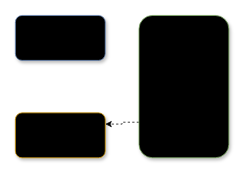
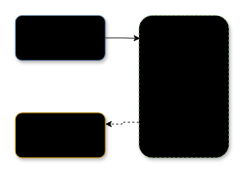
+ <mxCell id="6" style="edgeStyle=orthogonalEdgeStyle;rounded=0;orthogonalLoop=1;jettySize=auto;html=1;exitX=1;exitY=0.5;exitDx=0;exitDy=0;entryX=0.013;entryY=0.161;entryDx=0;entryDy=0;entryPerimeter=0;" edge="1" parent="1" source="2" target="4"><mxGeometry relative="1" as="geometry" /></mxCell>
- <mxCell id="4" value="&lt;font style=&quot;font-size: 22px;&quot;&gt;???&lt;/font&gt;&lt;div&gt;&lt;font style=&quot;font-size: 22px;&quot;&gt;irgendwas mit Jenkins&lt;/font&gt;&lt;/div&gt;&lt;div&gt;&lt;font style=&quot;font-size: 22px;&quot;&gt;???&lt;/font&gt;&lt;/div&gt;" style="rounded=1;whiteSpace=wrap;html=1;fillColor=#d5e8d4;strokeColor=#82b366;gradientColor=light-dark(#ffffff, #ededed);shadow=1;" vertex="1" parent="1"><mxGeometry x="185" y="20" width="120" height="190" as="geometry" /></mxCell>
+ <mxCell id="4" value="&lt;font style=&quot;font-size: 22px;&quot;&gt;???&lt;/font&gt;&lt;div&gt;&lt;font style=&quot;font-size: 22px;&quot;&gt;irgendwas mit Jenkins&lt;/font&gt;&lt;/div&gt;&lt;div&gt;&lt;font style=&quot;font-size: 22px;&quot;&gt;???&lt;/font&gt;&lt;/div&gt;" style="rounded=1;whiteSpace=wrap;html=1;fillColor=#d5e8d4;strokeColor=#82b366;gradientColor=light-dark(#ffffff, #ededed);shadow=1;dashed=1;" vertex="1" parent="1"><mxGeometry x="185" y="20" width="120" height="190" as="geometry" /></mxCell>
